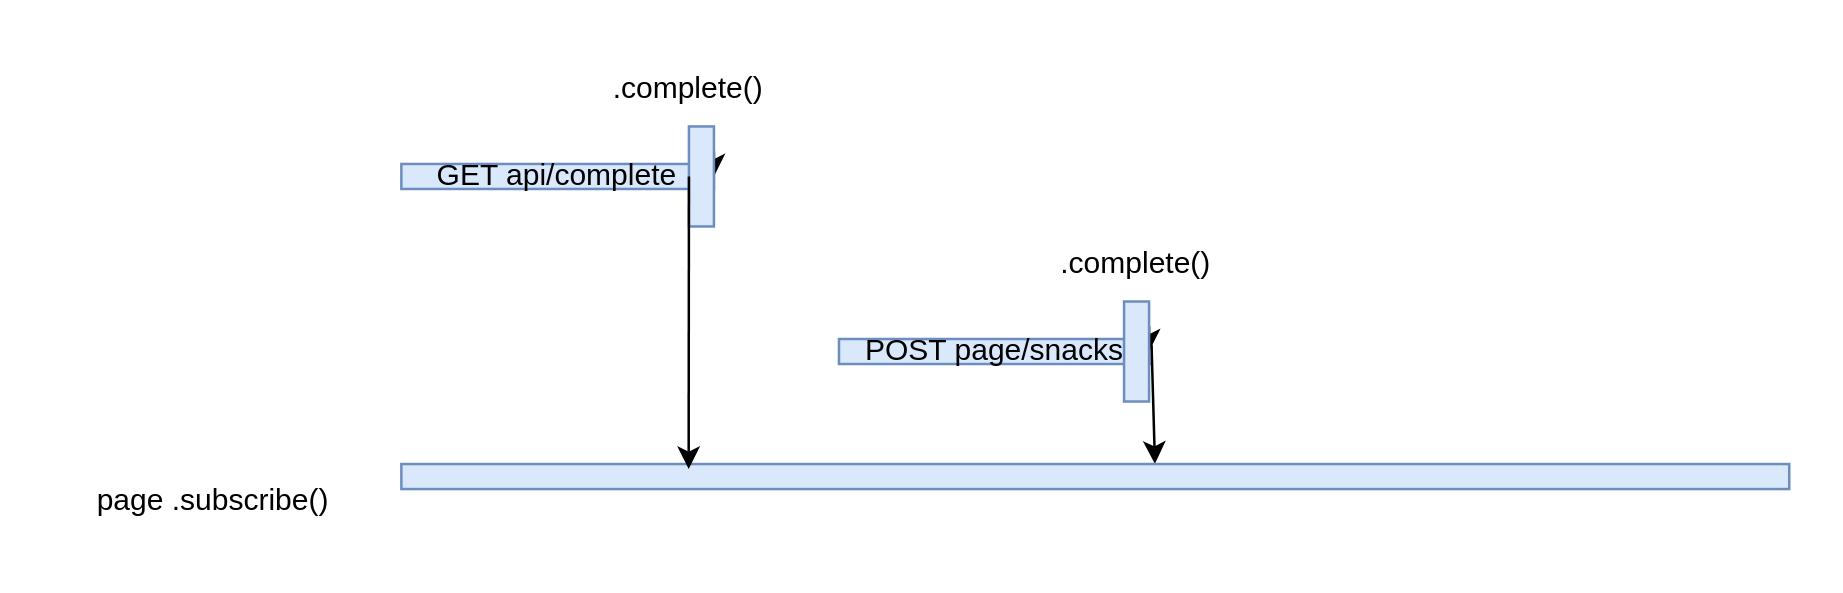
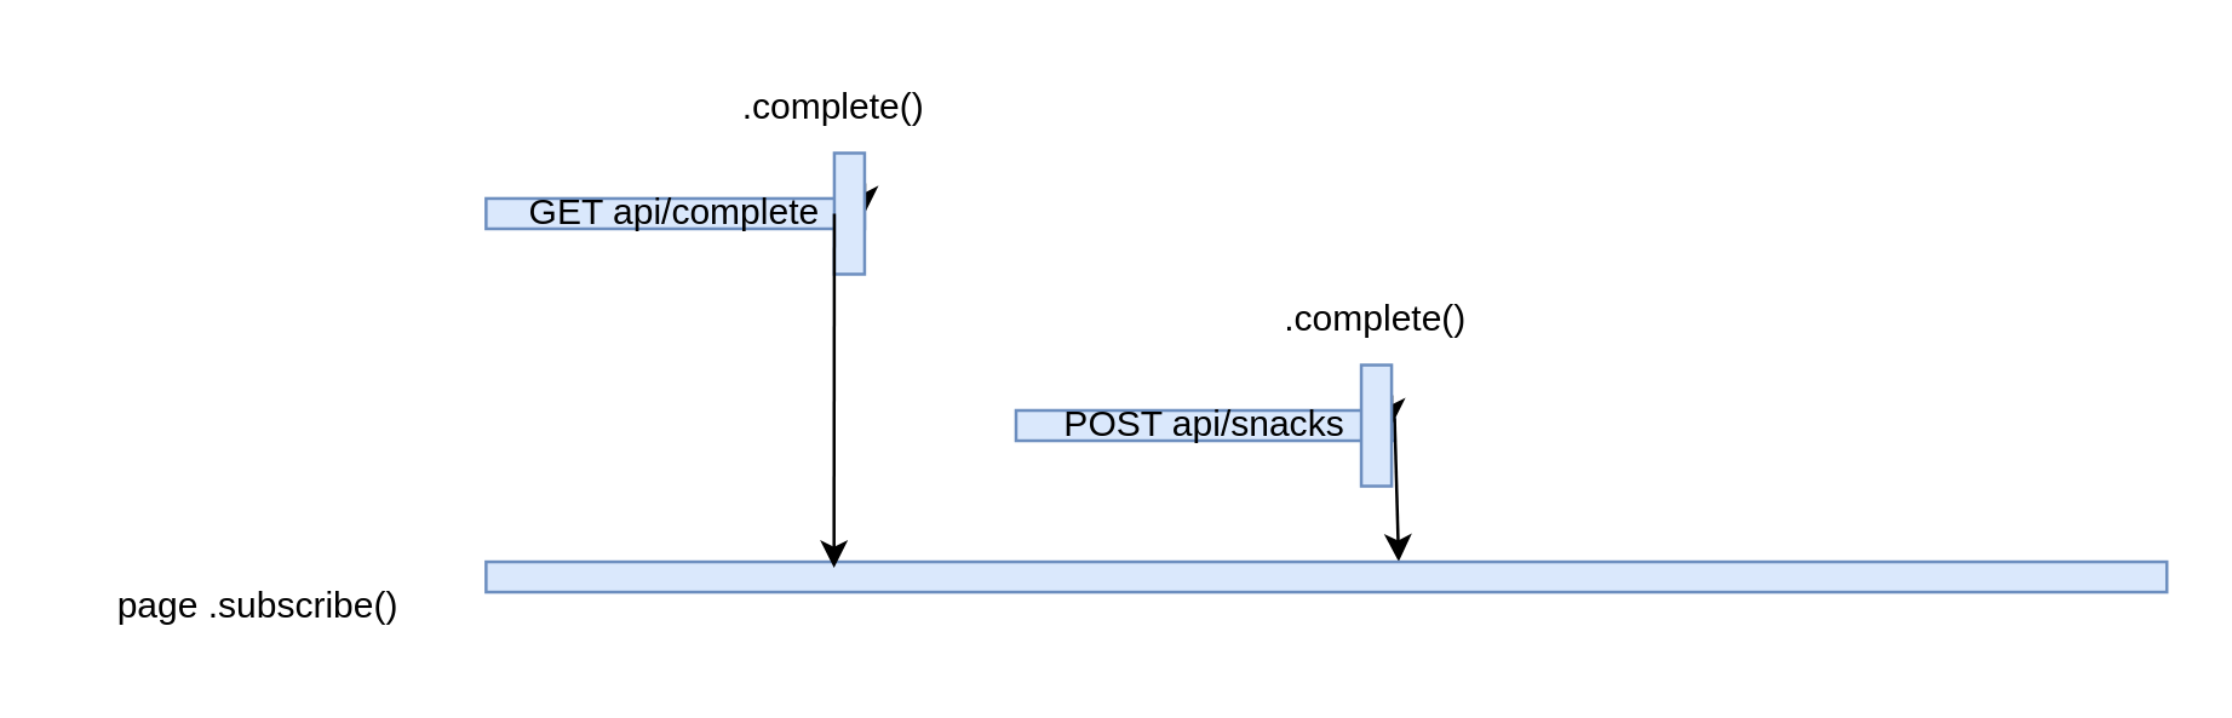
- <mxCell id="2" value="POST page/snacks" style="rounded=0;whiteSpace=wrap;html=1;fillColor=#dae8fc;strokeColor=#6c8ebf;" vertex="1" parent="1"><mxGeometry x="335" y="135" width="125" height="10" as="geometry" /></mxCell>
+ <mxCell id="2" value="POST api/snacks" style="rounded=0;whiteSpace=wrap;html=1;fillColor=#dae8fc;strokeColor=#6c8ebf;" vertex="1" parent="1"><mxGeometry x="335" y="135" width="125" height="10" as="geometry" /></mxCell>
